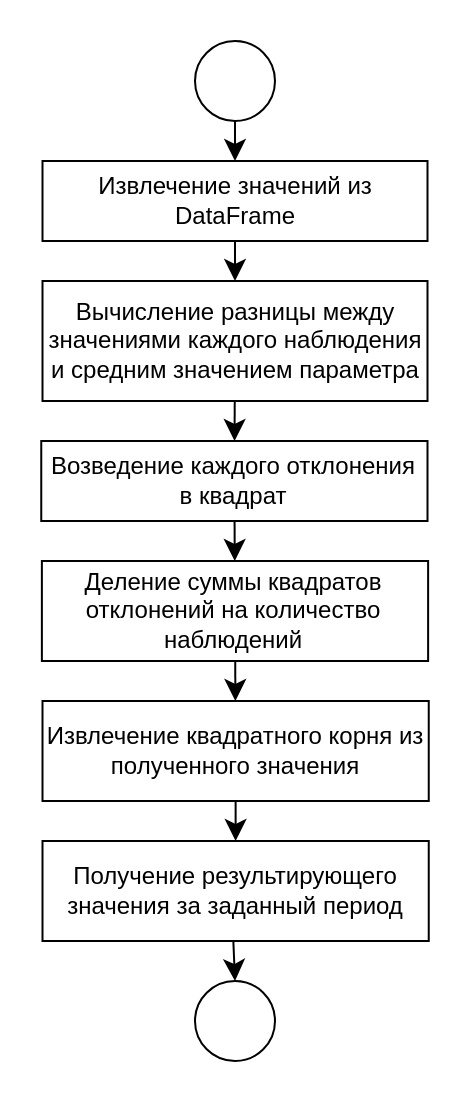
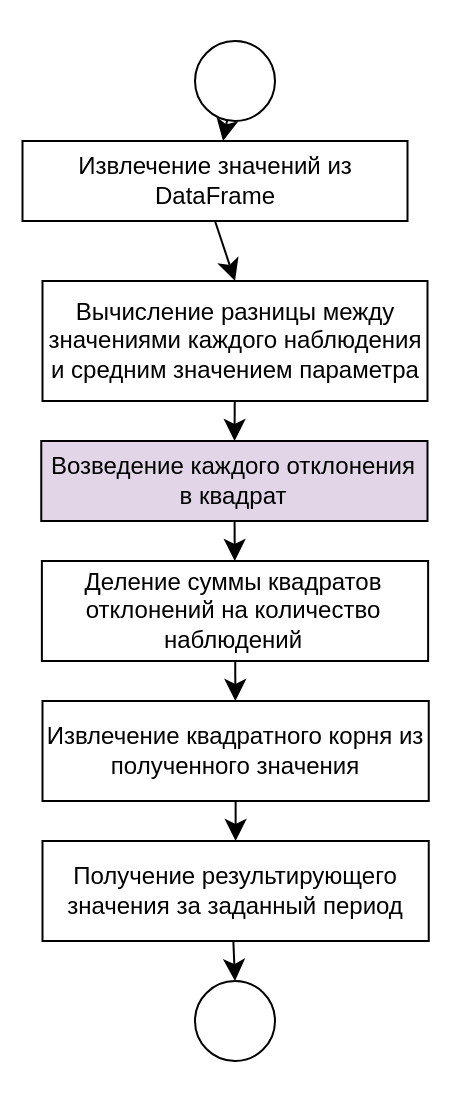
- <mxCell id="5" value="Извлечение значений из DataFrame" style="rounded=0;whiteSpace=wrap;html=1;" vertex="1" parent="1"><mxGeometry x="20.75" y="80" width="192.5" height="40" as="geometry" /></mxCell>
+ <mxCell id="5" value="Извлечение значений из DataFrame" style="rounded=0;whiteSpace=wrap;html=1;" vertex="1" parent="1"><mxGeometry x="10.75" y="70" width="192.5" height="40" as="geometry" /></mxCell>
- <mxCell id="9" value="Возведение каждого отклонения в квадрат" style="rounded=0;whiteSpace=wrap;html=1;" vertex="1" parent="1"><mxGeometry x="20.13" y="220" width="193.12" height="40" as="geometry" /></mxCell>
+ <mxCell id="9" value="Возведение каждого отклонения в квадрат" style="rounded=0;whiteSpace=wrap;html=1;fillColor=#e1d5e7;" vertex="1" parent="1"><mxGeometry x="20.13" y="220" width="193.12" height="40" as="geometry" /></mxCell>
